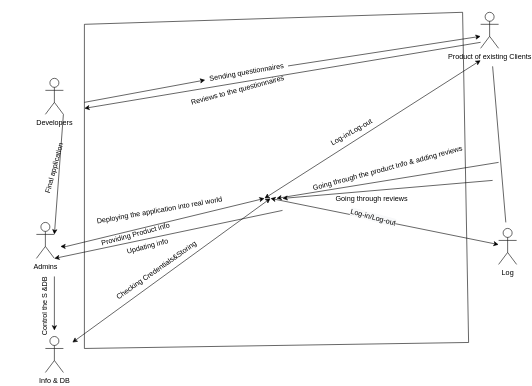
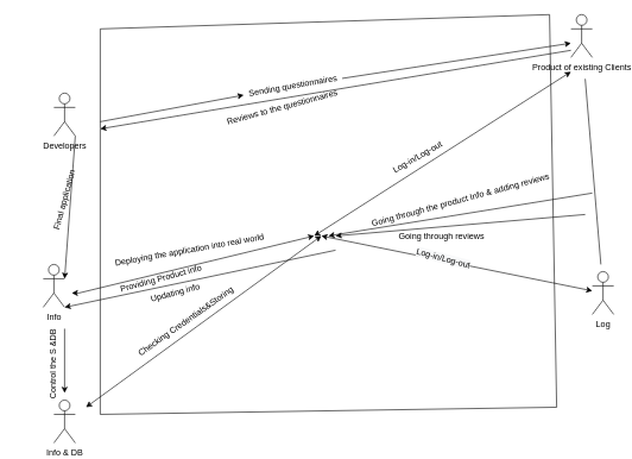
- <mxCell id="8" value="Admins" style="shape=umlActor;verticalLabelPosition=bottom;verticalAlign=top;html=1;outlineConnect=0;" vertex="1" parent="1"><mxGeometry x="60" y="370" width="30" height="60" as="geometry" /></mxCell>
+ <mxCell id="8" value="Info" style="shape=umlActor;verticalLabelPosition=bottom;verticalAlign=top;html=1;outlineConnect=0;" vertex="1" parent="1"><mxGeometry x="60" y="370" width="30" height="60" as="geometry" /></mxCell>
